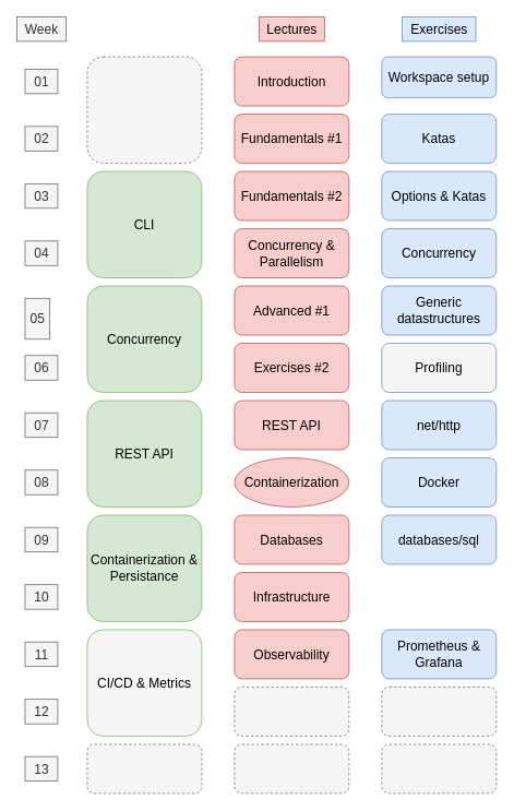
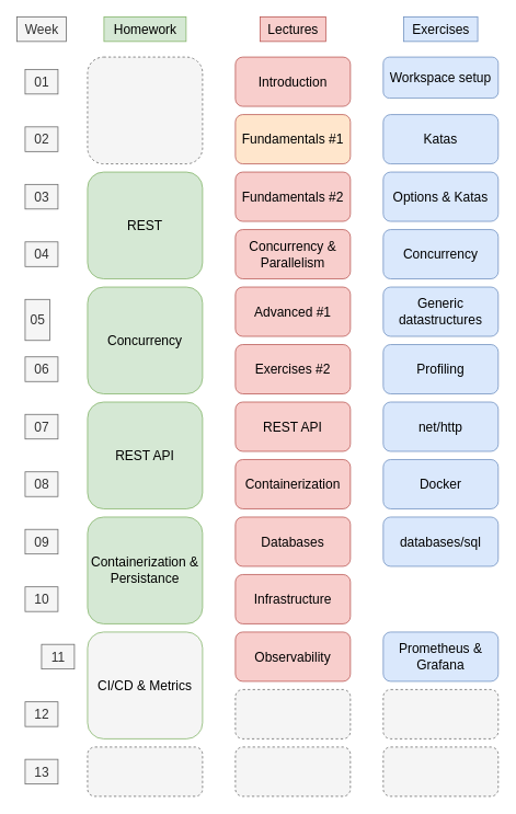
+ <mxCell id="3" value="Homework" style="text;html=1;align=center;verticalAlign=middle;resizable=0;points=[];autosize=1;strokeColor=#82b366;fillColor=#d5e8d4;fontSize=16;" parent="1" vertex="1"><mxGeometry x="126" y="20" width="100" height="30" as="geometry" /></mxCell>
- <mxCell id="10" value="Fundamentals #1" style="rounded=1;whiteSpace=wrap;html=1;fontSize=16;fillColor=#f8cecc;strokeColor=#b85450;" parent="1" vertex="1"><mxGeometry x="286" y="139" width="140" height="60" as="geometry" /></mxCell>
+ <mxCell id="10" value="Fundamentals #1" style="rounded=1;whiteSpace=wrap;html=1;fontSize=16;fillColor=#ffe6cc;strokeColor=#b85450;" parent="1" vertex="1"><mxGeometry x="286" y="139" width="140" height="60" as="geometry" /></mxCell>
- <mxCell id="28" value="CLI" style="rounded=1;whiteSpace=wrap;html=1;fontSize=16;fillColor=#d5e8d4;strokeColor=#82b366;" parent="1" vertex="1"><mxGeometry x="106" y="209" width="140" height="130" as="geometry" /></mxCell>
+ <mxCell id="28" value="REST" style="rounded=1;whiteSpace=wrap;html=1;fontSize=16;fillColor=#d5e8d4;strokeColor=#82b366;" parent="1" vertex="1"><mxGeometry x="106" y="209" width="140" height="130" as="geometry" /></mxCell>
- <mxCell id="44" value="Profiling" style="rounded=1;whiteSpace=wrap;html=1;fontSize=16;fillColor=#f5f5f5;strokeColor=#6c8ebf;" parent="1" vertex="1"><mxGeometry x="466" y="419" width="140" height="60" as="geometry" /></mxCell>
+ <mxCell id="44" value="Profiling" style="rounded=1;whiteSpace=wrap;html=1;fontSize=16;fillColor=#dae8fc;strokeColor=#6c8ebf;" parent="1" vertex="1"><mxGeometry x="466" y="419" width="140" height="60" as="geometry" /></mxCell>
- <mxCell id="19" value="Containerization" style="ellipse;whiteSpace=wrap;html=1;fontSize=16;fillColor=#f8cecc;strokeColor=#b85450;" parent="1" vertex="1"><mxGeometry x="286" y="559" width="140" height="60" as="geometry" /></mxCell>
+ <mxCell id="19" value="Containerization" style="rounded=1;whiteSpace=wrap;html=1;fontSize=16;fillColor=#f8cecc;strokeColor=#b85450;" parent="1" vertex="1"><mxGeometry x="286" y="559" width="140" height="60" as="geometry" /></mxCell>
- <mxCell id="27" value="11" style="text;html=1;align=center;verticalAlign=middle;resizable=0;points=[];autosize=1;strokeColor=#666666;fillColor=#f5f5f5;fontSize=16;fontColor=#333333;" parent="1" vertex="1"><mxGeometry x="30" y="784" width="40" height="30" as="geometry" /></mxCell>
+ <mxCell id="27" value="11" style="text;html=1;align=center;verticalAlign=middle;resizable=0;points=[];autosize=1;strokeColor=#666666;fillColor=#f5f5f5;fontSize=16;fontColor=#333333;" parent="1" vertex="1"><mxGeometry x="50" y="784" width="40" height="30" as="geometry" /></mxCell>
